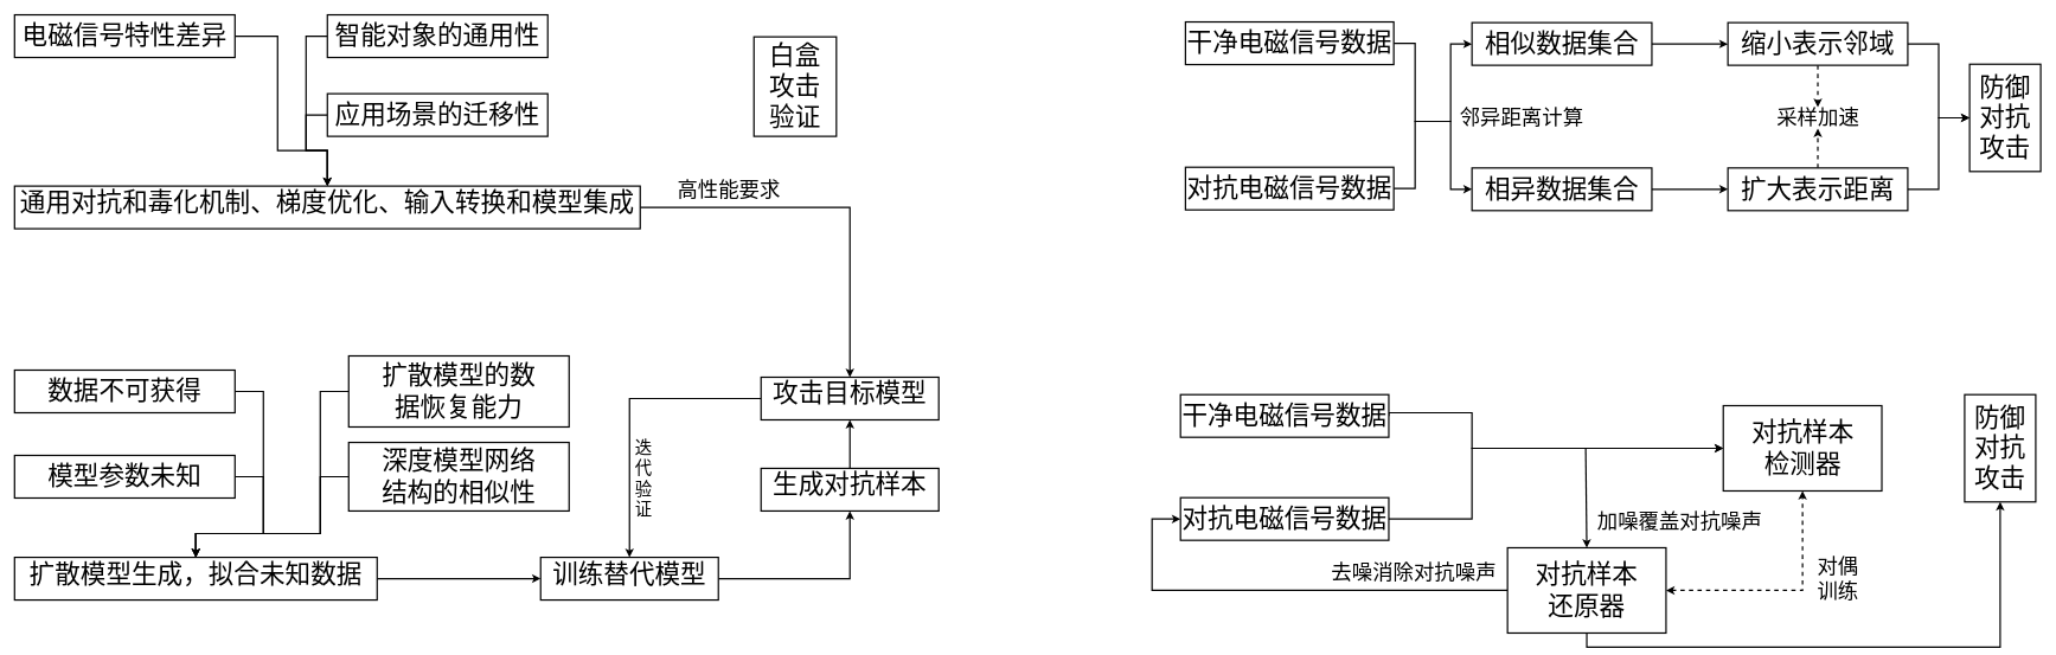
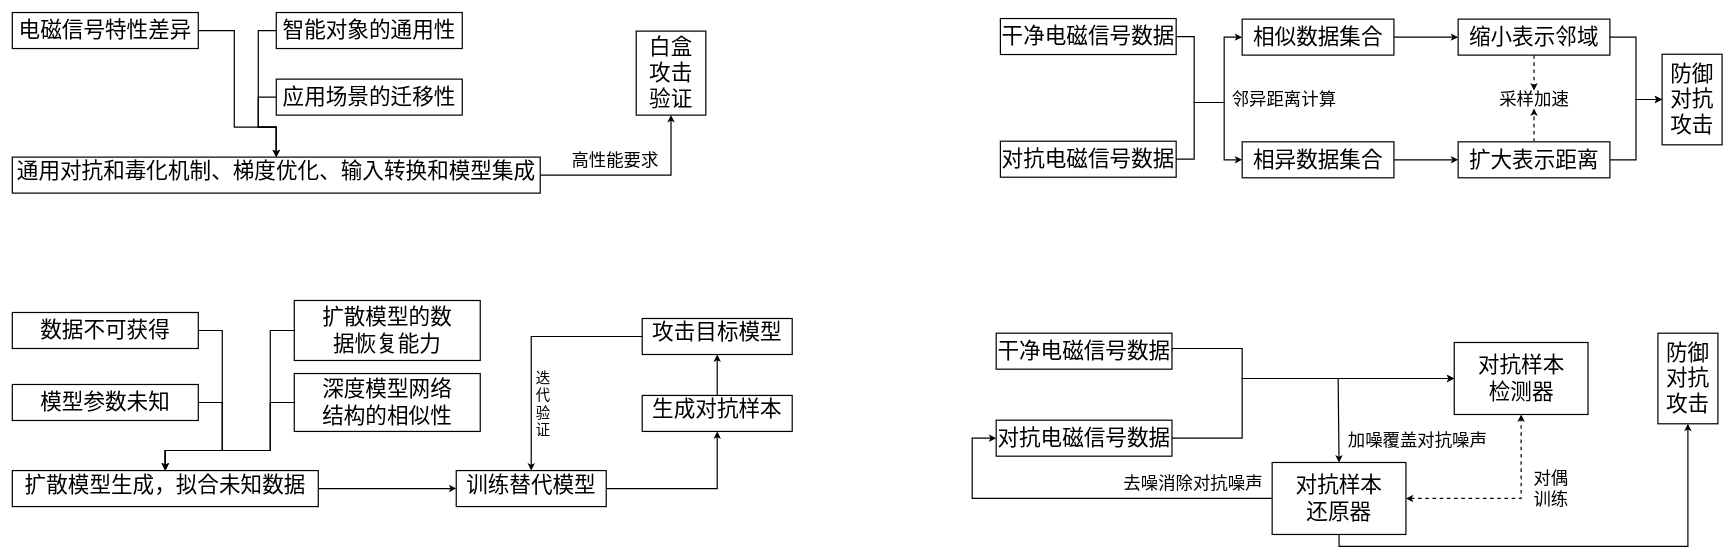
- <mxCell id="9" style="edgeStyle=orthogonalEdgeStyle;rounded=0;orthogonalLoop=1;jettySize=auto;html=1;exitX=1;exitY=0.5;exitDx=0;exitDy=0;strokeWidth=2;" edge="1" parent="1" source="10" target="27"><mxGeometry relative="1" as="geometry" /></mxCell>
+ <mxCell id="9" style="edgeStyle=orthogonalEdgeStyle;rounded=0;orthogonalLoop=1;jettySize=auto;html=1;exitX=1;exitY=0.5;exitDx=0;exitDy=0;entryX=0.5;entryY=1;entryDx=0;entryDy=0;strokeWidth=2;" edge="1" parent="1" source="10" target="11"><mxGeometry relative="1" as="geometry" /></mxCell>
